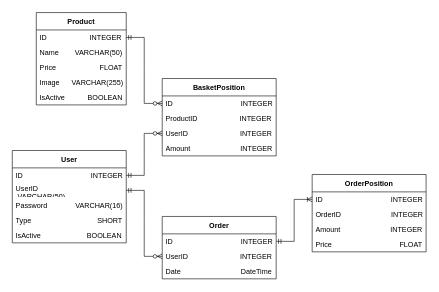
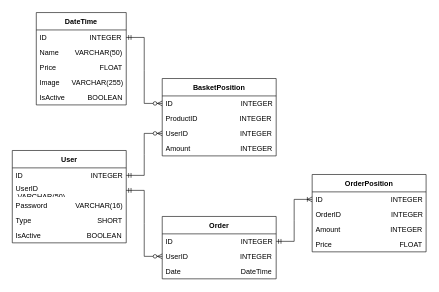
- <mxCell id="2" value="Product" style="swimlane;fontStyle=1;align=center;verticalAlign=middle;childLayout=stackLayout;horizontal=1;startSize=29;horizontalStack=0;resizeParent=1;resizeParentMax=0;resizeLast=0;collapsible=0;marginBottom=0;html=1;whiteSpace=wrap;" vertex="1" parent="1"><mxGeometry x="60" y="20" width="150" height="154" as="geometry" /></mxCell>
+ <mxCell id="2" value="DateTime" style="swimlane;fontStyle=1;align=center;verticalAlign=middle;childLayout=stackLayout;horizontal=1;startSize=29;horizontalStack=0;resizeParent=1;resizeParentMax=0;resizeLast=0;collapsible=0;marginBottom=0;html=1;whiteSpace=wrap;" vertex="1" parent="1"><mxGeometry x="60" y="20" width="150" height="154" as="geometry" /></mxCell>
